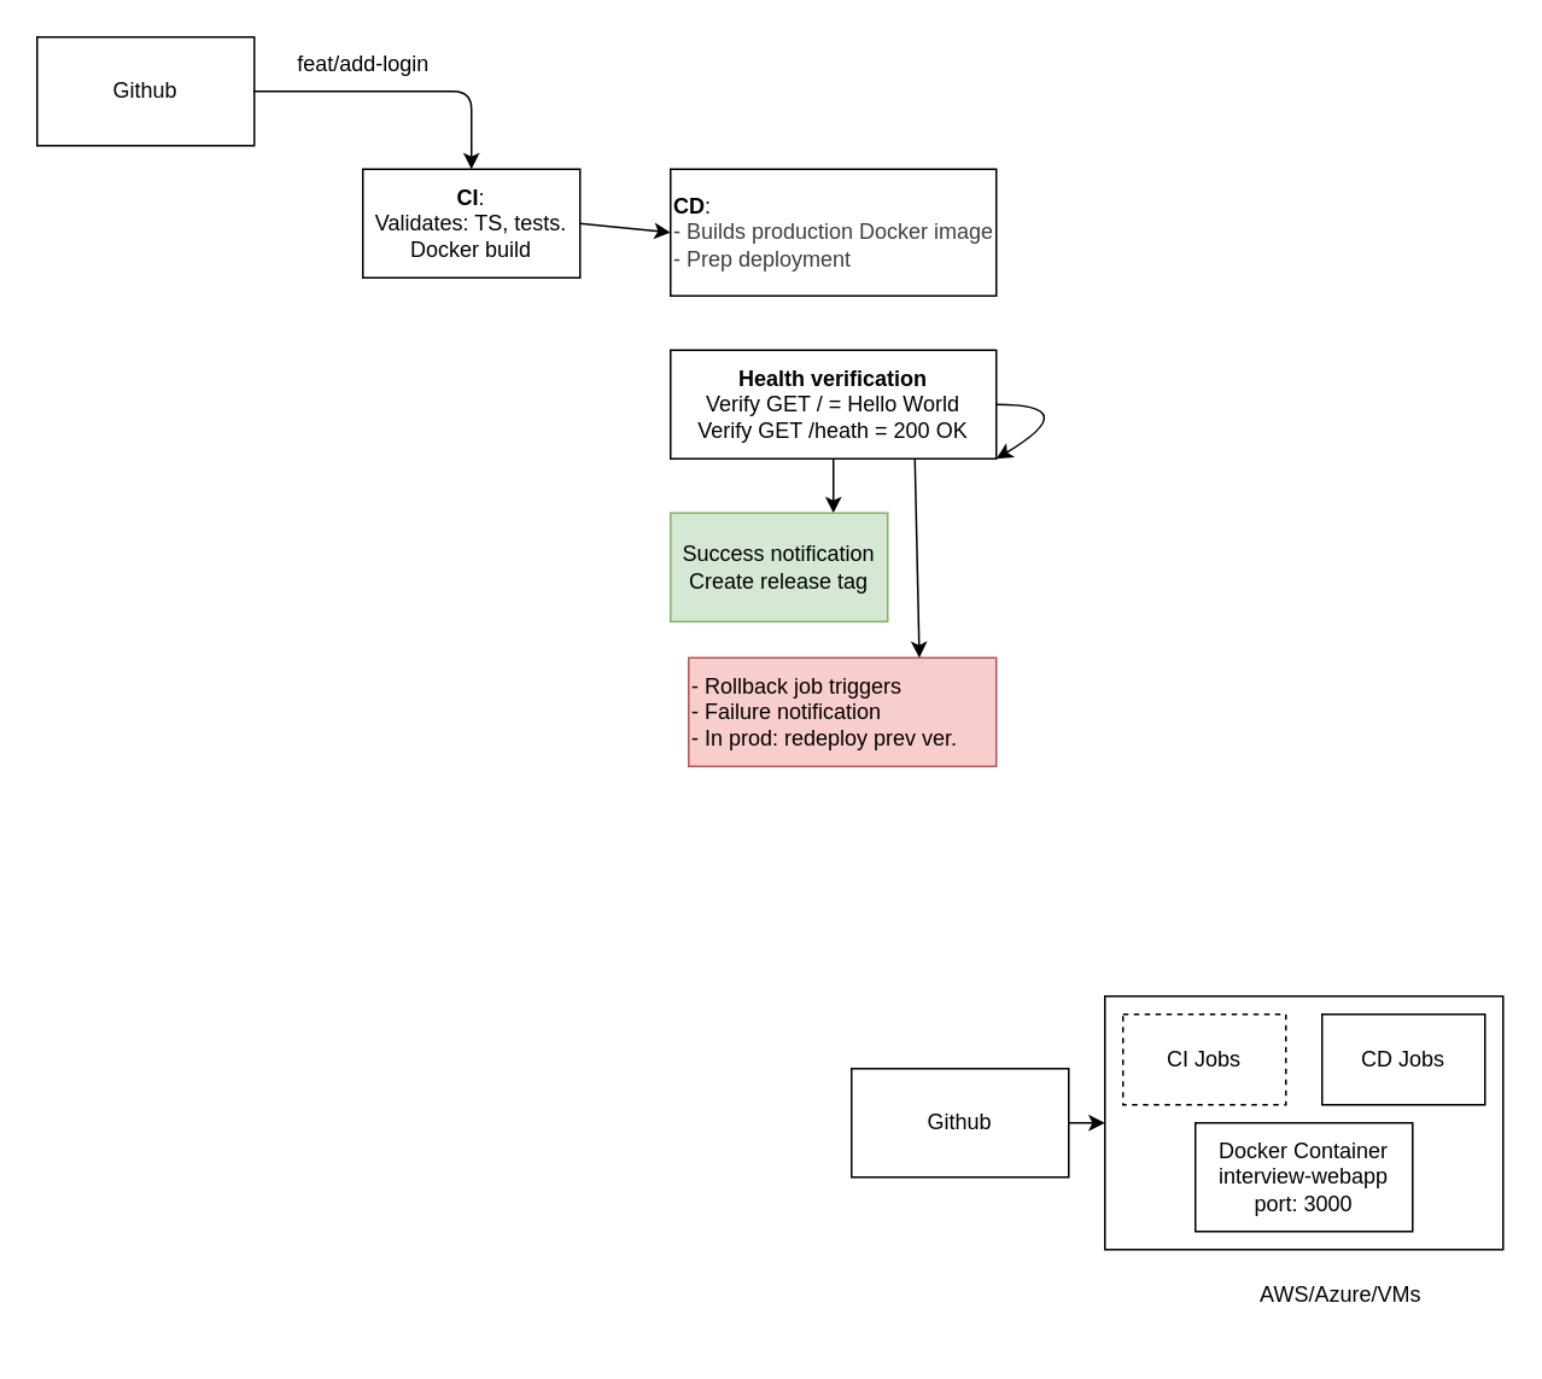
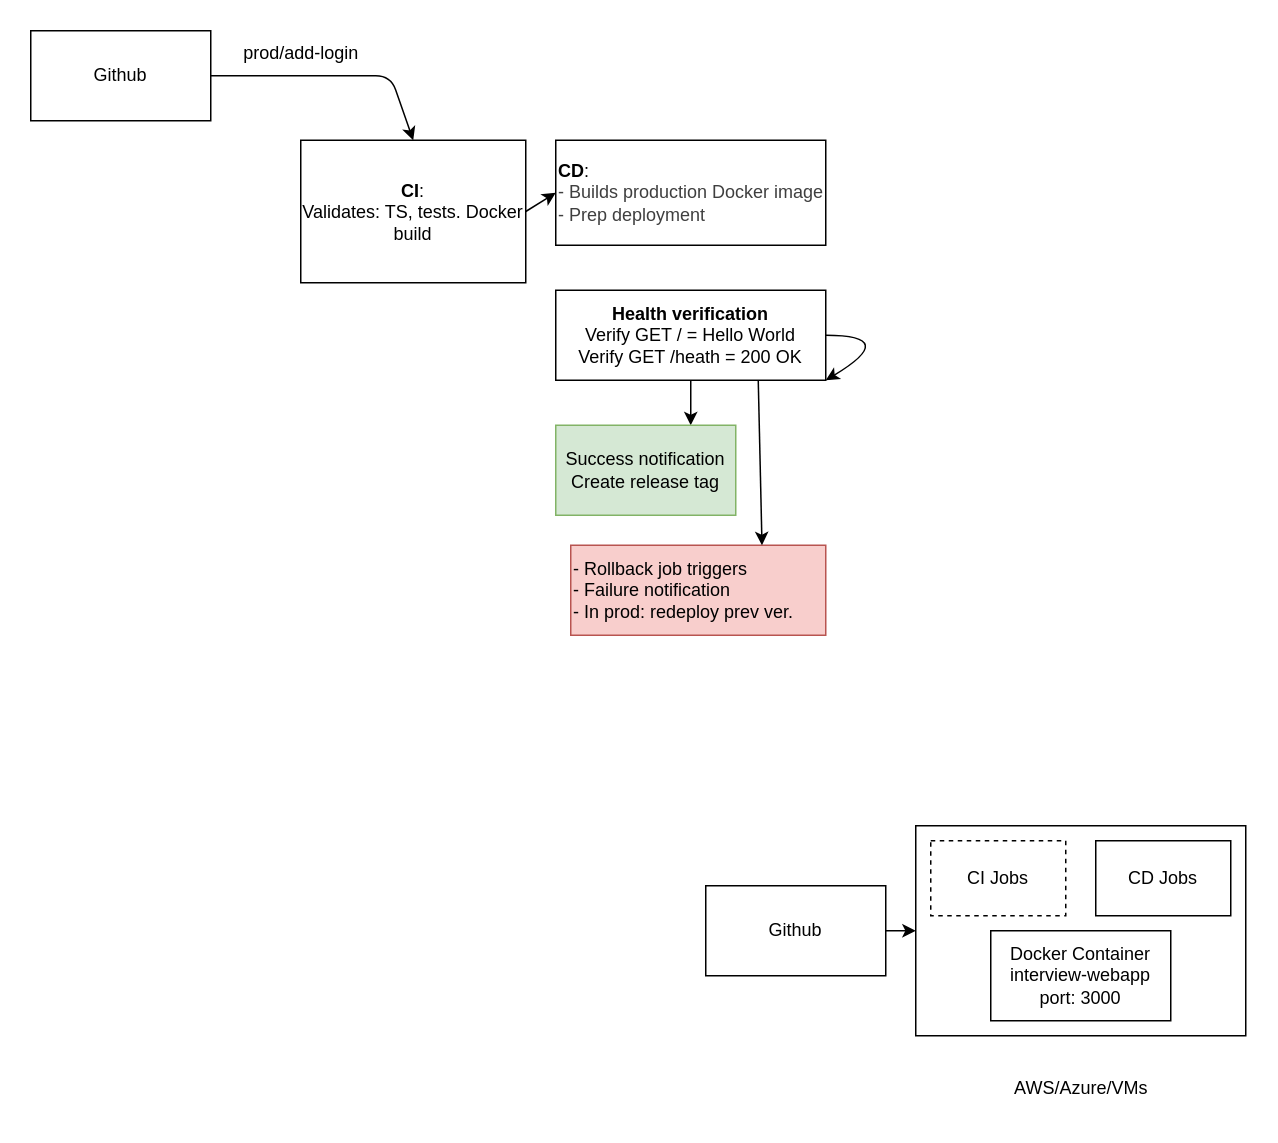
- <mxCell id="13" value="feat/add-login" style="text;html=1;align=center;verticalAlign=middle;resizable=0;points=[];autosize=1;strokeColor=none;fillColor=none;" vertex="1" parent="1"><mxGeometry x="150" y="20" width="100" height="30" as="geometry" /></mxCell>
+ <mxCell id="13" value="prod/add-login" style="text;html=1;align=center;verticalAlign=middle;resizable=0;points=[];autosize=1;strokeColor=none;fillColor=none;" vertex="1" parent="1"><mxGeometry x="150" y="20" width="100" height="30" as="geometry" /></mxCell>
- <mxCell id="12" value="&lt;b&gt;CI&lt;/b&gt;:&lt;br&gt;Validates: TS, tests. Docker build" style="whiteSpace=wrap;html=1;" vertex="1" parent="1"><mxGeometry x="200" y="93" width="120" height="60" as="geometry" /></mxCell>
+ <mxCell id="12" value="&lt;b&gt;CI&lt;/b&gt;:&lt;br&gt;Validates: TS, tests. Docker build" style="whiteSpace=wrap;html=1;" vertex="1" parent="1"><mxGeometry x="200" y="93" width="150" height="95" as="geometry" /></mxCell>
- <mxCell id="8" value="AWS/Azure/VMs" style="text;html=1;align=center;verticalAlign=middle;resizable=0;points=[];autosize=1;strokeColor=none;fillColor=none;" vertex="1" parent="1"><mxGeometry x="685" y="700" width="110" height="30" as="geometry" /></mxCell>
+ <mxCell id="8" value="AWS/Azure/VMs" style="text;html=1;align=center;verticalAlign=middle;resizable=0;points=[];autosize=1;strokeColor=none;fillColor=none;" vertex="1" parent="1"><mxGeometry x="665" y="710" width="110" height="30" as="geometry" /></mxCell>
